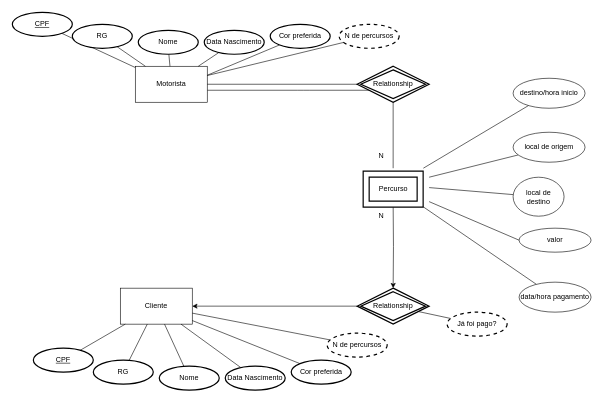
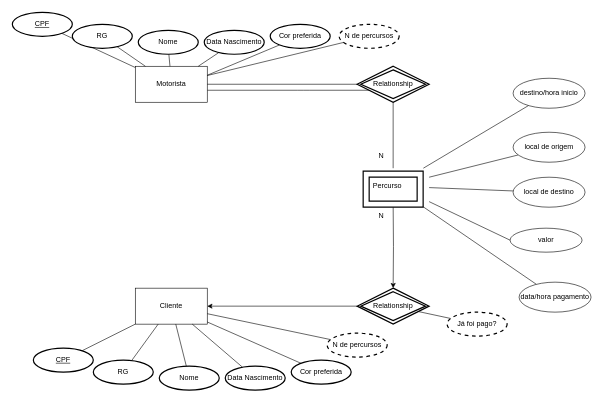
- <mxCell id="25" value="Percurso" style="text;html=1;align=center;verticalAlign=middle;resizable=0;points=[];autosize=1;" vertex="1" parent="1"><mxGeometry x="625" y="305" width="60" height="20" as="geometry" /></mxCell>
+ <mxCell id="25" value="Percurso" style="text;html=1;align=center;verticalAlign=middle;resizable=0;points=[];autosize=1;" vertex="1" parent="1"><mxGeometry x="615" y="300" width="60" height="20" as="geometry" /></mxCell>
- <mxCell id="15" value="local de destino" style="ellipse;whiteSpace=wrap;html=1;" vertex="1" parent="1"><mxGeometry x="855" y="295" width="85" height="65" as="geometry" /></mxCell>
+ <mxCell id="15" value="local de destino" style="ellipse;whiteSpace=wrap;html=1;" vertex="1" parent="1"><mxGeometry x="855" y="295" width="120" height="50" as="geometry" /></mxCell>
- <mxCell id="16" value="valor" style="ellipse;whiteSpace=wrap;html=1;" vertex="1" parent="1"><mxGeometry x="865" y="380" width="120" height="40" as="geometry" /></mxCell>
+ <mxCell id="16" value="valor" style="ellipse;whiteSpace=wrap;html=1;" vertex="1" parent="1"><mxGeometry x="850" y="380" width="120" height="40" as="geometry" /></mxCell>
- <mxCell id="11" value="Cliente" style="rounded=0;whiteSpace=wrap;html=1;" vertex="1" parent="1"><mxGeometry x="200" y="480" width="120" height="60" as="geometry" /></mxCell>
+ <mxCell id="11" value="Cliente" style="rounded=0;whiteSpace=wrap;html=1;" vertex="1" parent="1"><mxGeometry x="225" y="480" width="120" height="60" as="geometry" /></mxCell>
